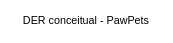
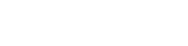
- <mxCell id="2" value="&lt;font style=&quot;font-size: 18px;&quot;&gt;DER conceitual - PawPets&lt;/font&gt;" style="text;html=1;strokeColor=none;fillColor=none;align=center;verticalAlign=middle;whiteSpace=wrap;rounded=0;" vertex="1" parent="1"><mxGeometry x="20" y="20" width="246" height="30" as="geometry" /></mxCell>
